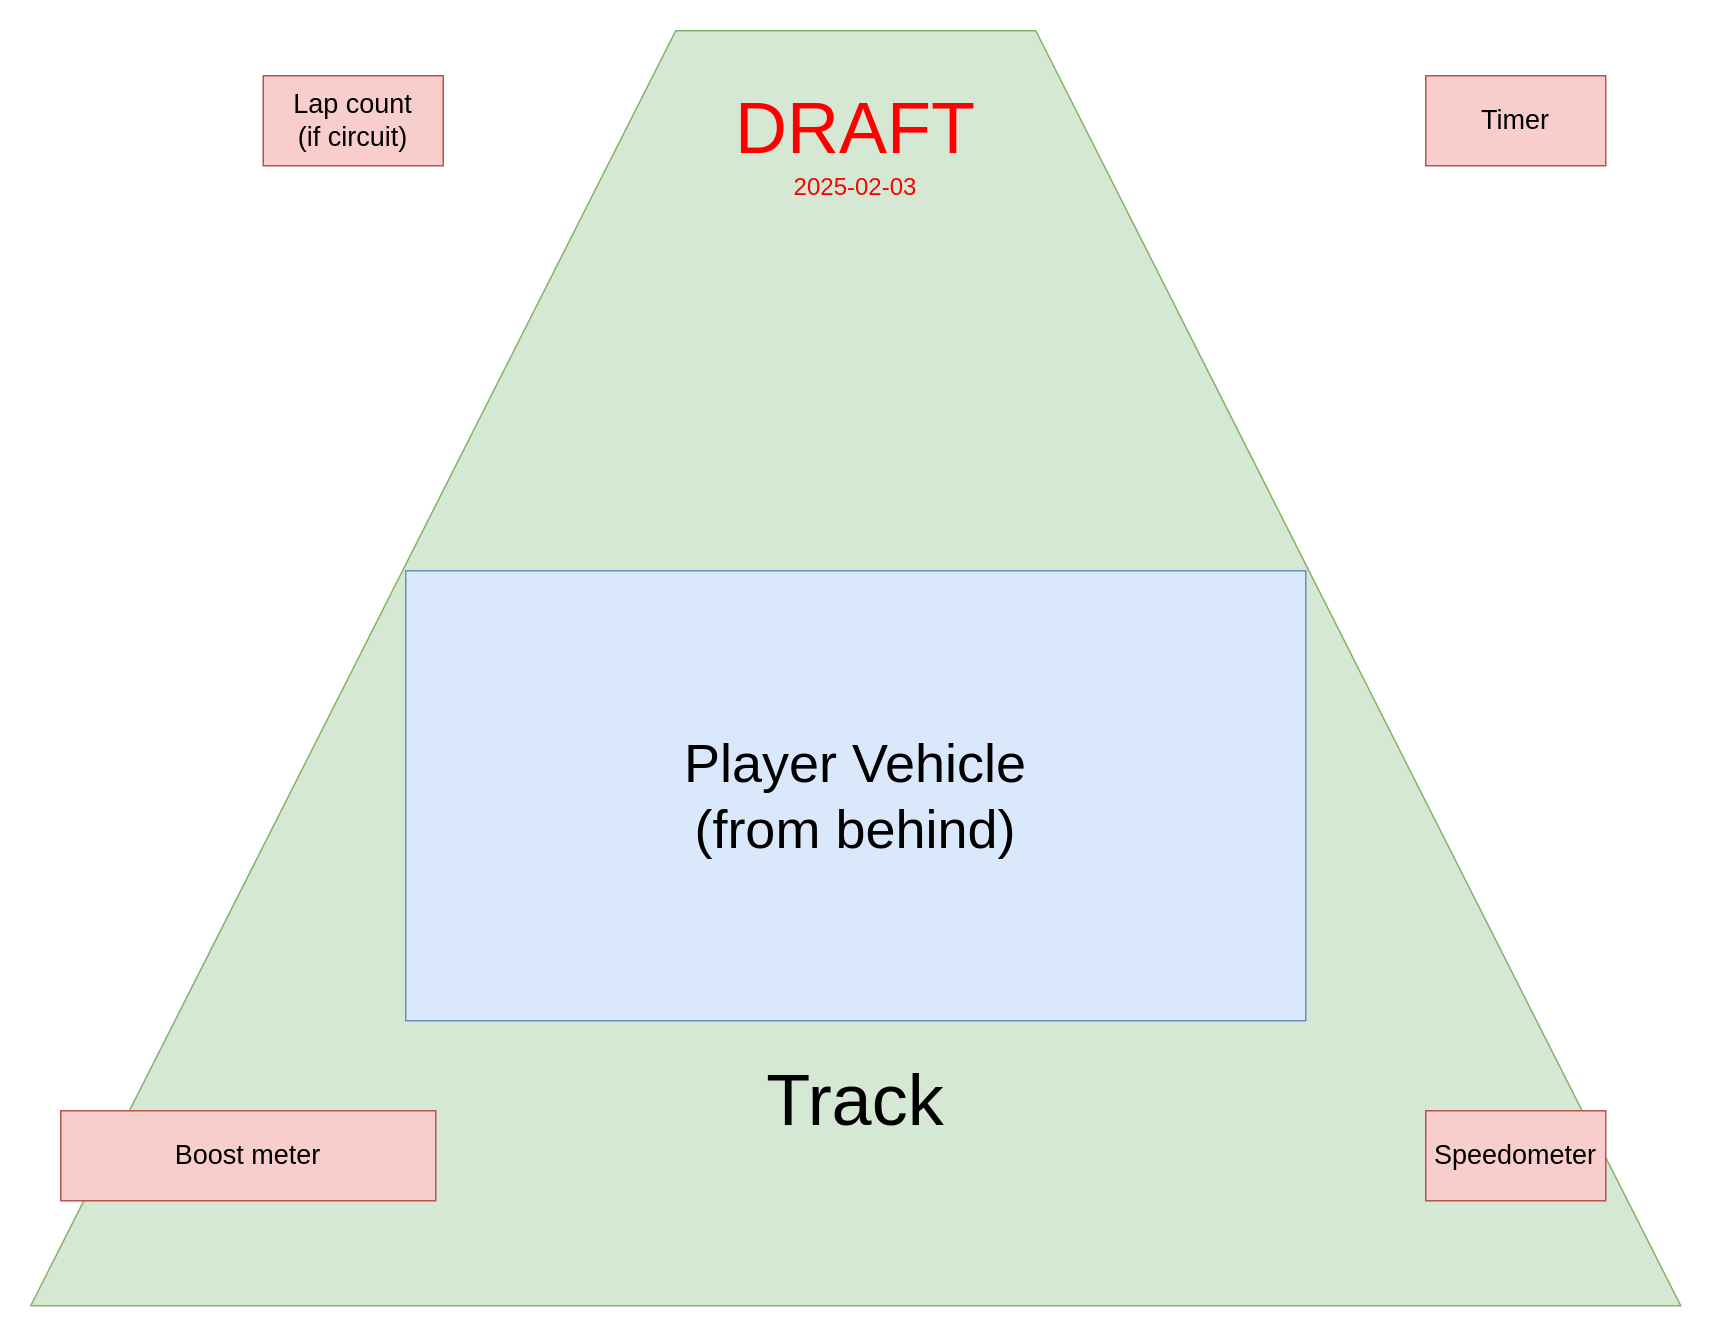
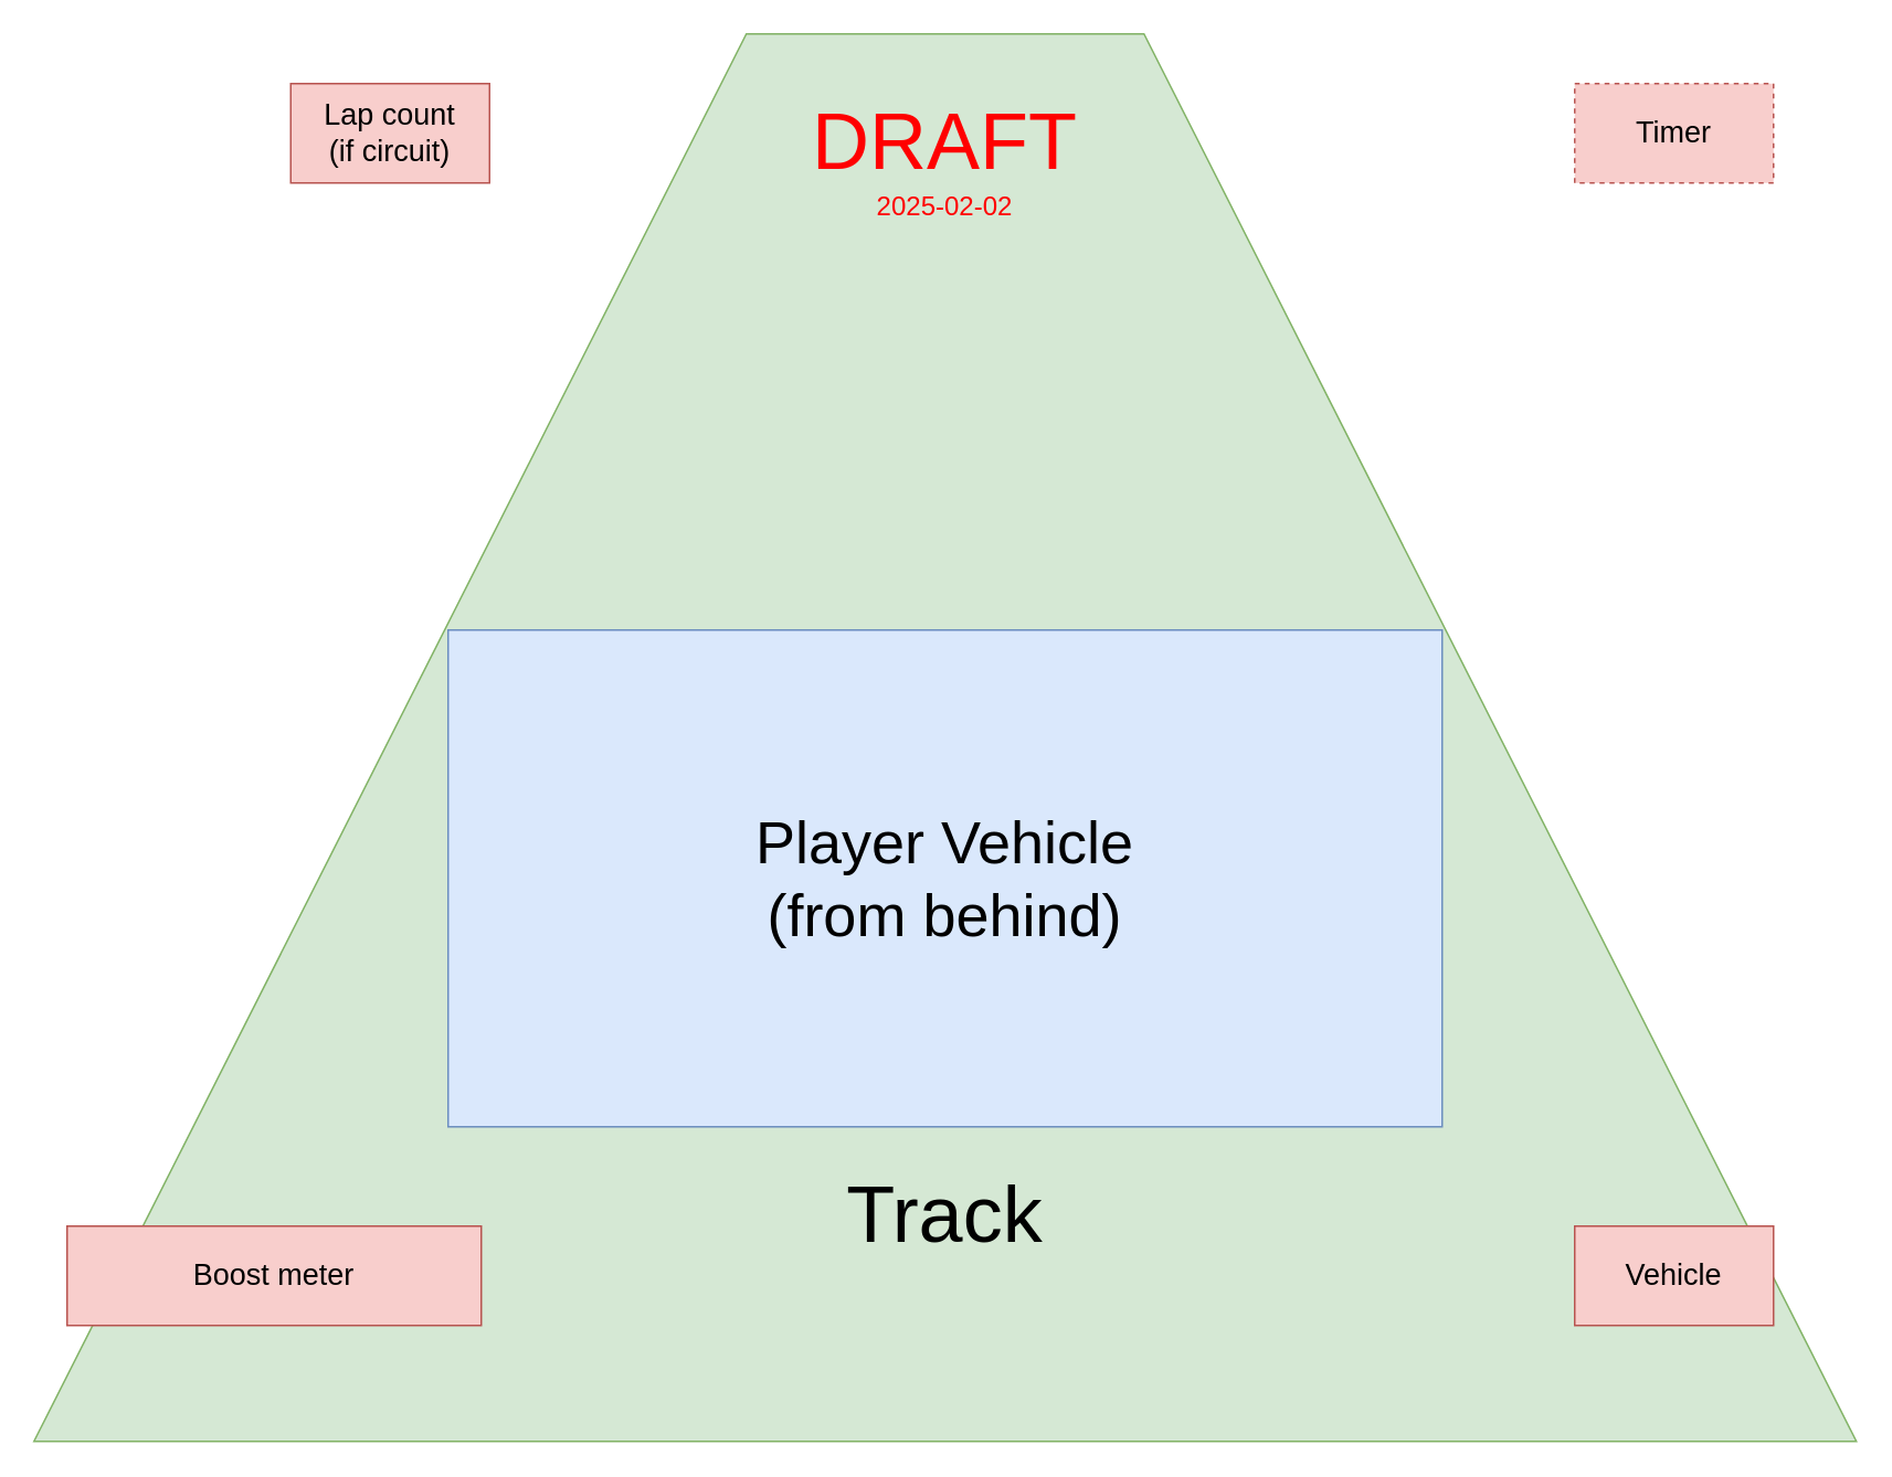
- <mxCell id="7" value="&lt;font style=&quot;font-size: 18px;&quot;&gt;Timer&lt;/font&gt;" style="rounded=0;whiteSpace=wrap;html=1;fillColor=#f8cecc;strokeColor=#b85450;" vertex="1" parent="1"><mxGeometry x="950" y="50" width="120" height="60" as="geometry" /></mxCell>
+ <mxCell id="7" value="&lt;font style=&quot;font-size: 18px;&quot;&gt;Timer&lt;/font&gt;" style="rounded=0;whiteSpace=wrap;html=1;fillColor=#f8cecc;strokeColor=#b85450;dashed=1;" vertex="1" parent="1"><mxGeometry x="950" y="50" width="120" height="60" as="geometry" /></mxCell>
- <mxCell id="8" value="&lt;div&gt;&lt;font style=&quot;font-size: 48px; color: rgb(255, 0, 0);&quot;&gt;DRAFT&lt;/font&gt;&lt;/div&gt;&lt;div&gt;&lt;font size=&quot;3&quot; style=&quot;color: rgb(255, 0, 0);&quot;&gt;2025-02-03&lt;br&gt;&lt;/font&gt;&lt;/div&gt;" style="text;html=1;align=center;verticalAlign=middle;whiteSpace=wrap;rounded=0;" vertex="1" parent="1"><mxGeometry x="475" y="50" width="190" height="90" as="geometry" /></mxCell>
+ <mxCell id="8" value="&lt;div&gt;&lt;font style=&quot;font-size: 48px; color: rgb(255, 0, 0);&quot;&gt;DRAFT&lt;/font&gt;&lt;/div&gt;&lt;div&gt;&lt;font size=&quot;3&quot; style=&quot;color: rgb(255, 0, 0);&quot;&gt;2025-02-02&lt;br&gt;&lt;/font&gt;&lt;/div&gt;" style="text;html=1;align=center;verticalAlign=middle;whiteSpace=wrap;rounded=0;" vertex="1" parent="1"><mxGeometry x="475" y="50" width="190" height="90" as="geometry" /></mxCell>
- <mxCell id="5" value="&lt;font style=&quot;font-size: 18px;&quot;&gt;Speedometer&lt;/font&gt;" style="rounded=0;whiteSpace=wrap;html=1;fillColor=#f8cecc;strokeColor=#b85450;" vertex="1" parent="1"><mxGeometry x="950" y="740" width="120" height="60" as="geometry" /></mxCell>
+ <mxCell id="5" value="&lt;font style=&quot;font-size: 18px;&quot;&gt;Vehicle&lt;/font&gt;" style="rounded=0;whiteSpace=wrap;html=1;fillColor=#f8cecc;strokeColor=#b85450;" vertex="1" parent="1"><mxGeometry x="950" y="740" width="120" height="60" as="geometry" /></mxCell>
